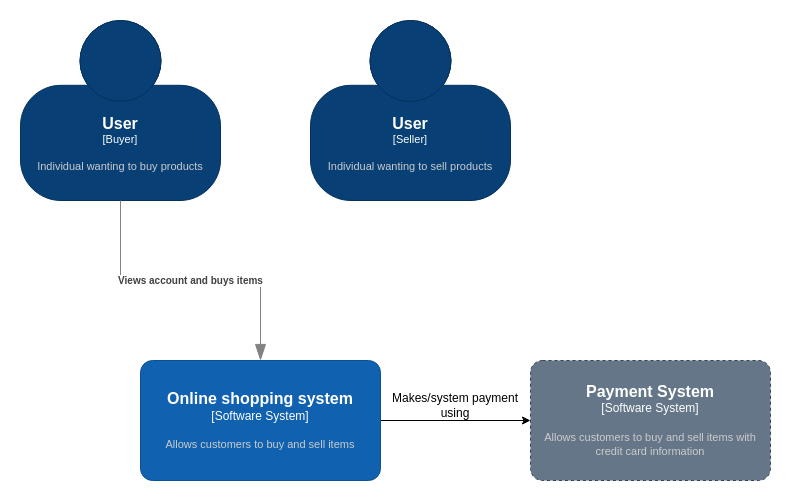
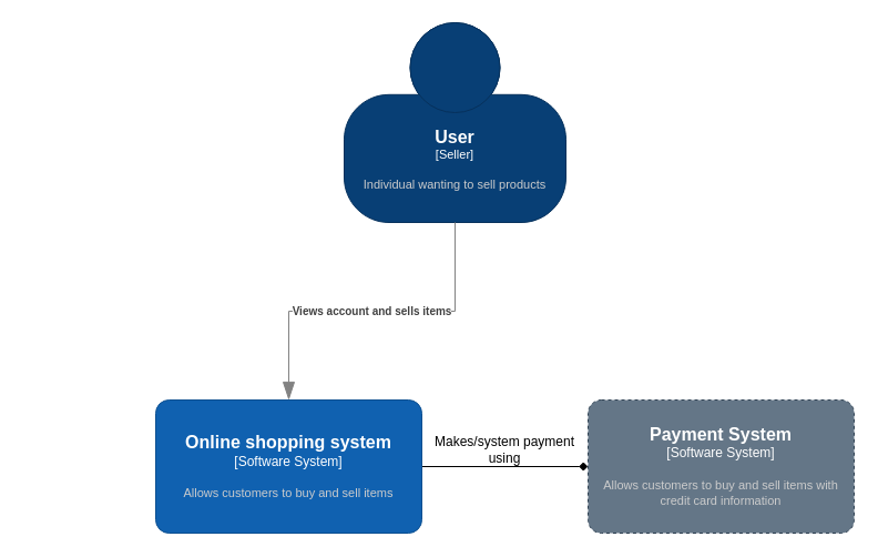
- <mxCell id="2" value="&lt;font style=&quot;font-size: 16px&quot;&gt;&lt;b&gt;User&lt;/b&gt;&lt;/font&gt;&lt;div&gt;[Buyer]&lt;/div&gt;&lt;br&gt;&lt;div&gt;&lt;font style=&quot;font-size: 11px&quot;&gt;&lt;font color=&quot;#cccccc&quot;&gt;Individual wanting to buy products &lt;/font&gt;&lt;/div&gt;" style="html=1;fontSize=11;dashed=0;whiteSpace=wrap;fillColor=#083F75;strokeColor=#06315C;fontColor=#ffffff;shape=mxgraph.c4.person2;align=center;metaEdit=1;points=[[0.5,0,0],[1,0.5,0],[1,0.75,0],[0.75,1,0],[0.5,1,0],[0.25,1,0],[0,0.75,0],[0,0.5,0]];resizable=0;" parent="1" vertex="1"><mxGeometry x="20" y="20" width="200" height="180" as="geometry" /></mxCell>
- <mxCell id="6" value="&lt;div style=&quot;text-align: left&quot;&gt;&lt;div style=&quot;text-align: center&quot;&gt;&lt;b&gt;Views account and buys items&lt;/b&gt;&lt;/div&gt;" style="endArrow=blockThin;html=1;fontSize=10;fontColor=#404040;strokeWidth=1;endFill=1;strokeColor=#828282;elbow=vertical;metaEdit=1;endSize=14;startSize=14;jumpStyle=arc;jumpSize=16;rounded=0;edgeStyle=orthogonalEdgeStyle;entryX=0.5;entryY=0;entryDx=0;entryDy=0;entryPerimeter=0;" parent="1" source="2" target="5" edge="1"><mxGeometry width="240" relative="1" as="geometry"><mxPoint x="200" y="320" as="sourcePoint" /><mxPoint x="440" y="320" as="targetPoint" /></mxGeometry></mxCell>
+ <mxCell id="7" value="&lt;div style=&quot;text-align: left&quot;&gt;&lt;div style=&quot;text-align: center&quot;&gt;&lt;b&gt;Views account and sells items&lt;/b&gt;&lt;/div&gt;" style="endArrow=blockThin;html=1;fontSize=10;fontColor=#404040;strokeWidth=1;endFill=1;strokeColor=#828282;elbow=vertical;metaEdit=1;endSize=14;startSize=14;jumpStyle=arc;jumpSize=16;rounded=0;edgeStyle=orthogonalEdgeStyle;exitX=0.5;exitY=1;exitDx=0;exitDy=0;exitPerimeter=0;entryX=0.5;entryY=0;entryDx=0;entryDy=0;entryPerimeter=0;" parent="1" source="3" target="5" edge="1"><mxGeometry width="240" relative="1" as="geometry"><mxPoint x="430" y="259.98" as="sourcePoint" /><mxPoint x="280" y="419.98" as="targetPoint" /><mxPoint as="offset" /></mxGeometry></mxCell>
- <mxCell id="4" value="" style="edgeStyle=orthogonalEdgeStyle;rounded=0;orthogonalLoop=1;jettySize=auto;html=1;" parent="1" source="5" target="8" edge="1"><mxGeometry relative="1" as="geometry" /></mxCell>
+ <mxCell id="4" value="" style="edgeStyle=orthogonalEdgeStyle;rounded=0;orthogonalLoop=1;jettySize=auto;html=1;endArrow=diamond;" parent="1" source="5" target="8" edge="1"><mxGeometry relative="1" as="geometry" /></mxCell>
